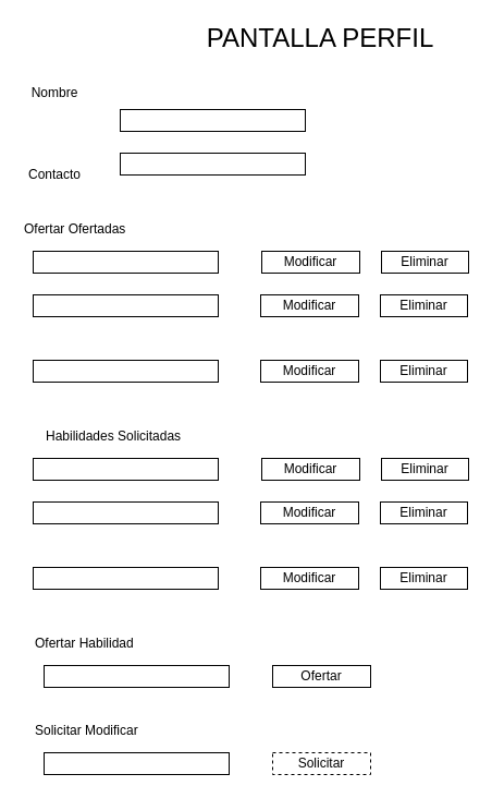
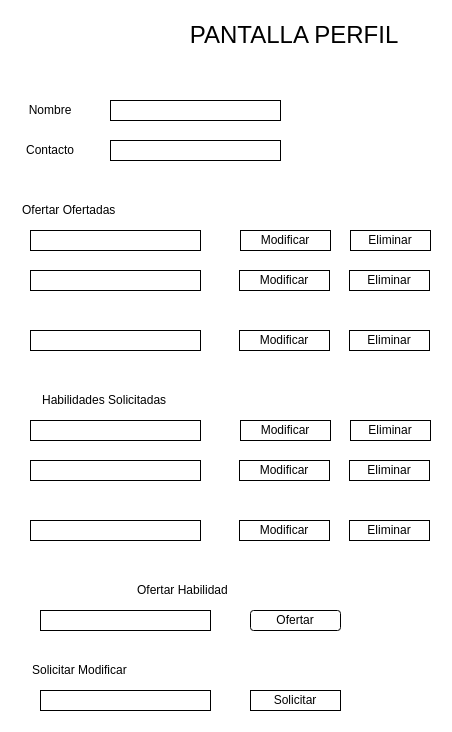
- <mxCell id="3" value="Nombre" style="text;html=1;align=center;verticalAlign=middle;whiteSpace=wrap;rounded=0;" vertex="1" parent="1"><mxGeometry x="20" y="75" width="60" height="20" as="geometry" /></mxCell>
+ <mxCell id="3" value="Nombre" style="text;html=1;align=center;verticalAlign=middle;whiteSpace=wrap;rounded=0;" vertex="1" parent="1"><mxGeometry x="20" y="100" width="60" height="20" as="geometry" /></mxCell>
- <mxCell id="5" value="Contacto" style="text;html=1;align=center;verticalAlign=middle;whiteSpace=wrap;rounded=0;" vertex="1" parent="1"><mxGeometry x="20" y="150" width="60" height="20" as="geometry" /></mxCell>
+ <mxCell id="5" value="Contacto" style="text;html=1;align=center;verticalAlign=middle;whiteSpace=wrap;rounded=0;" vertex="1" parent="1"><mxGeometry x="20" y="140" width="60" height="20" as="geometry" /></mxCell>
- <mxCell id="27" value="Ofertar Habilidad" style="text;html=1;align=left;verticalAlign=middle;whiteSpace=wrap;rounded=0;" vertex="1" parent="1"><mxGeometry x="30" y="580" width="240" height="20" as="geometry" /></mxCell>
+ <mxCell id="27" value="Ofertar Habilidad" style="text;html=1;align=left;verticalAlign=middle;whiteSpace=wrap;rounded=0;" vertex="1" parent="1"><mxGeometry x="135" y="580" width="240" height="20" as="geometry" /></mxCell>
- <mxCell id="29" value="Ofertar" style="rounded=0;whiteSpace=wrap;html=1;" vertex="1" parent="1"><mxGeometry x="250" y="610" width="90" height="20" as="geometry" /></mxCell>
+ <mxCell id="29" value="Ofertar" style="whiteSpace=wrap;html=1;rounded=1;" vertex="1" parent="1"><mxGeometry x="250" y="610" width="90" height="20" as="geometry" /></mxCell>
- <mxCell id="32" value="Solicitar" style="rounded=0;whiteSpace=wrap;html=1;dashed=1;" vertex="1" parent="1"><mxGeometry x="250" y="690" width="90" height="20" as="geometry" /></mxCell>
+ <mxCell id="32" value="Solicitar" style="rounded=0;whiteSpace=wrap;html=1;" vertex="1" parent="1"><mxGeometry x="250" y="690" width="90" height="20" as="geometry" /></mxCell>
